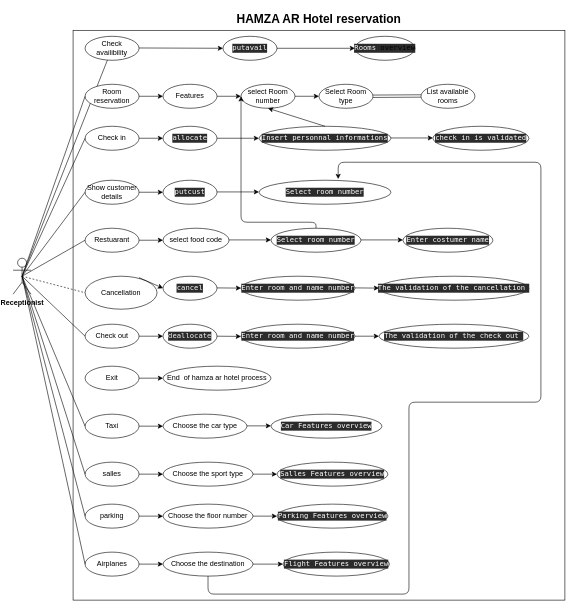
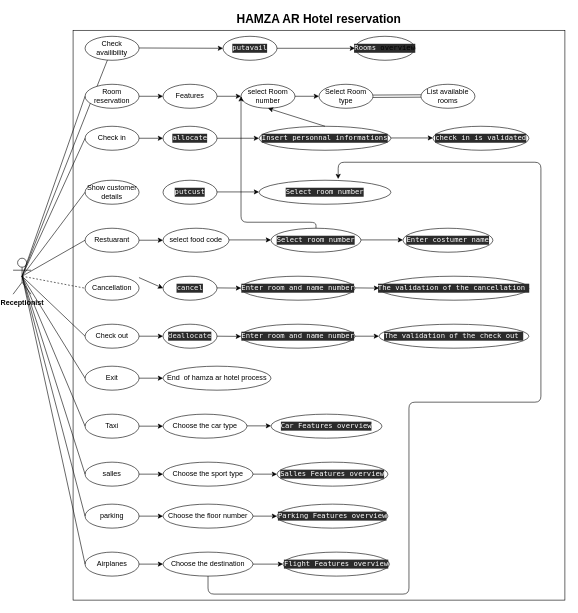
- <mxCell id="44" value="" style="endArrow=classic;html=1;exitX=1;exitY=0.5;exitDx=0;exitDy=0;entryX=0;entryY=0.5;entryDx=0;entryDy=0;" parent="1" source="12" target="36" edge="1"><mxGeometry relative="1" as="geometry"><mxPoint x="240" y="240" as="sourcePoint" /><mxPoint x="280" y="240" as="targetPoint" /></mxGeometry></mxCell>
- <mxCell id="19" value="Cancellation" style="ellipse;whiteSpace=wrap;html=1;" parent="1" vertex="1"><mxGeometry x="140" y="460" width="120" height="55" as="geometry" /></mxCell>
+ <mxCell id="19" value="Cancellation" style="ellipse;whiteSpace=wrap;html=1;" parent="1" vertex="1"><mxGeometry x="140" y="460" width="90" height="40" as="geometry" /></mxCell>
+ <mxCell id="28" value="" style="endArrow=none;html=1;entryX=0;entryY=0.5;entryDx=0;entryDy=0;exitX=0.5;exitY=0.5;exitDx=0;exitDy=0;exitPerimeter=0;" parent="1" source="3" target="21" edge="1"><mxGeometry width="50" height="50" relative="1" as="geometry"><mxPoint x="-10" y="610" as="sourcePoint" /><mxPoint x="40" y="560" as="targetPoint" /></mxGeometry></mxCell>
